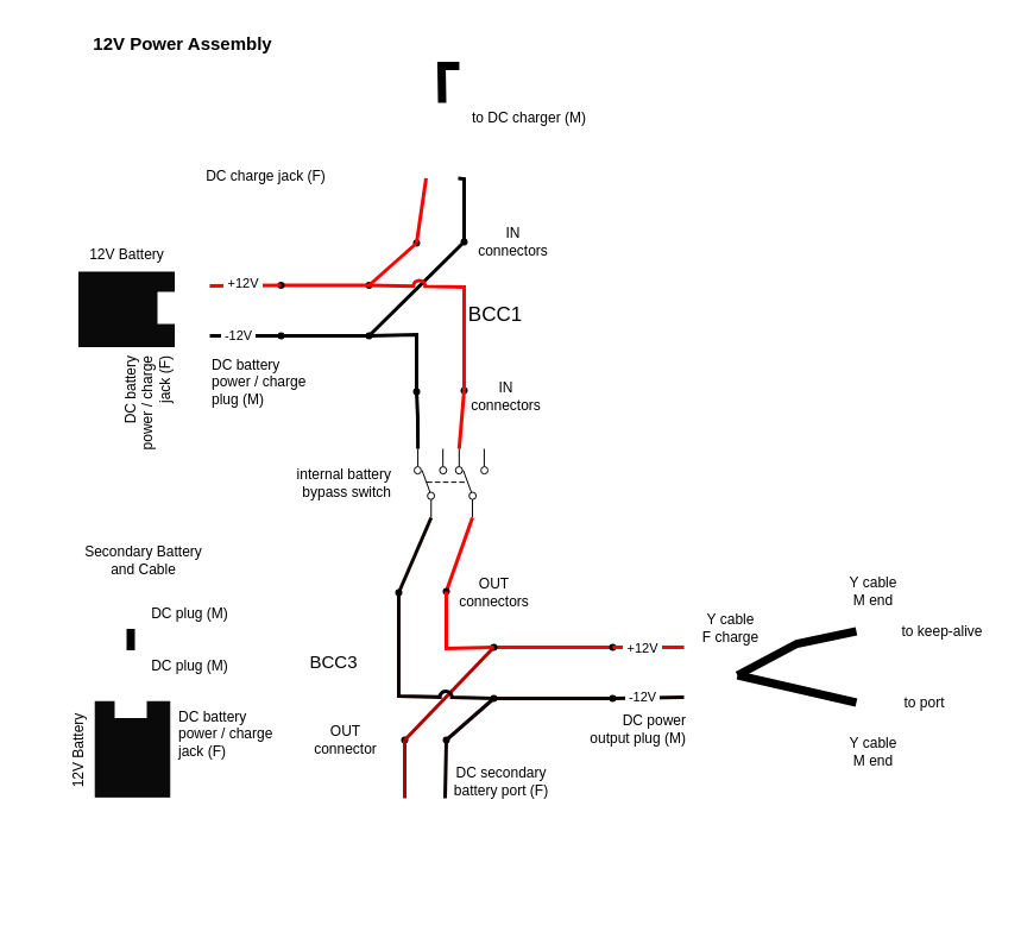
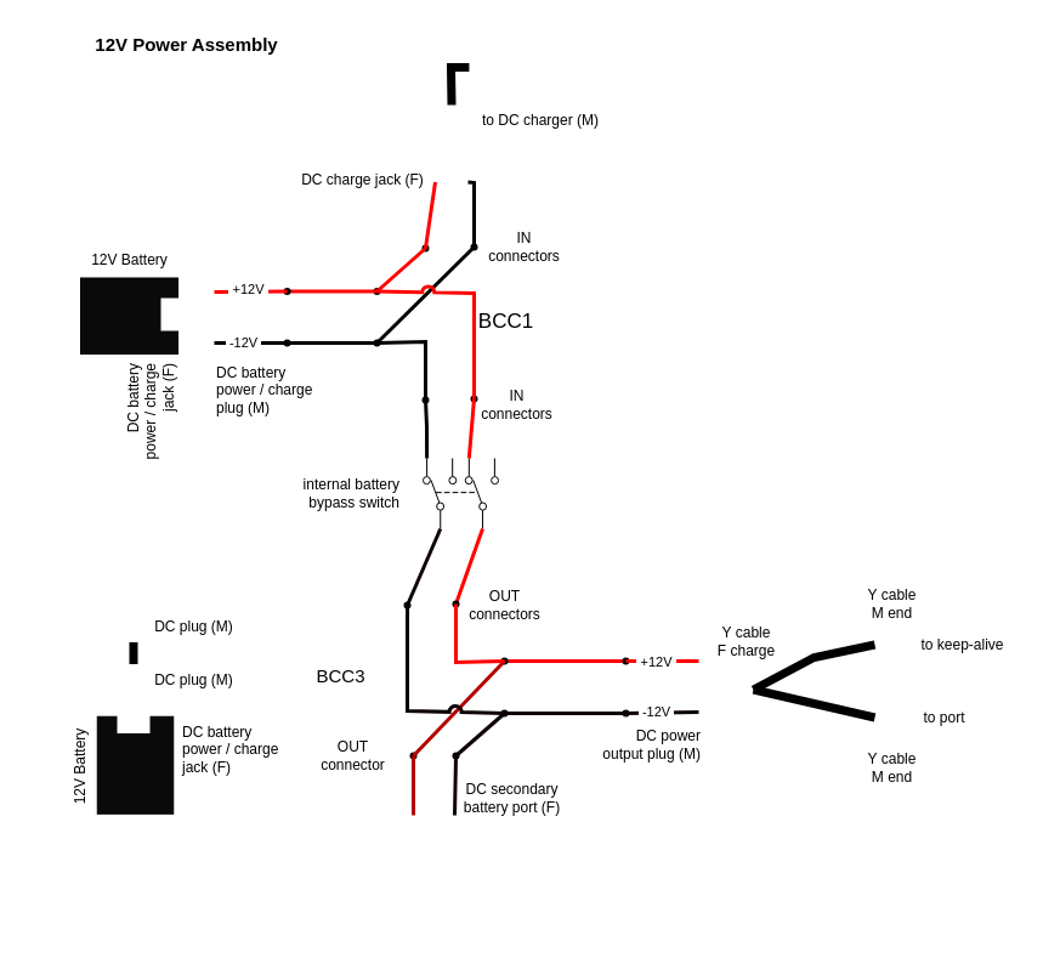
- <mxCell id="7" value="DC charge jack (F)" style="text;html=1;align=center;verticalAlign=middle;resizable=0;points=[];autosize=1;strokeColor=none;fillColor=none;" parent="1" vertex="1"><mxGeometry x="163" y="133" width="120" height="30" as="geometry" /></mxCell>
+ <mxCell id="7" value="DC charge jack (F)" style="text;html=1;align=center;verticalAlign=middle;resizable=0;points=[];autosize=1;strokeColor=none;fillColor=none;" parent="1" vertex="1"><mxGeometry x="238" y="133" width="120" height="30" as="geometry" /></mxCell>
- <mxCell id="77" value="Secondary Battery&lt;div&gt;and Cable&lt;/div&gt;" style="text;html=1;align=center;verticalAlign=middle;resizable=0;points=[];autosize=1;strokeColor=none;fillColor=none;" vertex="1" parent="1"><mxGeometry x="60" y="451" width="120" height="40" as="geometry" /></mxCell>
